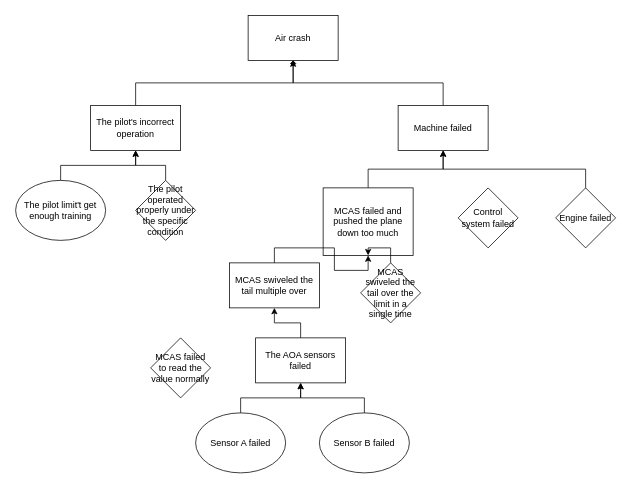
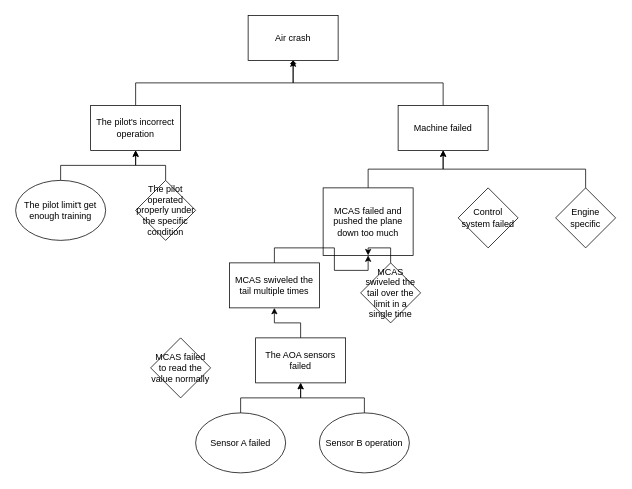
- <mxCell id="14" value="Engine failed" style="rhombus;whiteSpace=wrap;html=1;" vertex="1" parent="1"><mxGeometry x="740" y="250" width="80" height="80" as="geometry" /></mxCell>
+ <mxCell id="14" value="Engine specific" style="rhombus;whiteSpace=wrap;html=1;" vertex="1" parent="1"><mxGeometry x="740" y="250" width="80" height="80" as="geometry" /></mxCell>
- <mxCell id="17" value="MCAS swiveled the tail multiple over" style="rounded=0;whiteSpace=wrap;html=1;" vertex="1" parent="1"><mxGeometry x="305" y="350" width="120" height="60" as="geometry" /></mxCell>
+ <mxCell id="17" value="MCAS swiveled the tail multiple times" style="rounded=0;whiteSpace=wrap;html=1;" vertex="1" parent="1"><mxGeometry x="305" y="350" width="120" height="60" as="geometry" /></mxCell>
- <mxCell id="24" value="Sensor B failed" style="ellipse;whiteSpace=wrap;html=1;" vertex="1" parent="1"><mxGeometry x="425" y="550" width="120" height="80" as="geometry" /></mxCell>
+ <mxCell id="24" value="Sensor B operation" style="ellipse;whiteSpace=wrap;html=1;" vertex="1" parent="1"><mxGeometry x="425" y="550" width="120" height="80" as="geometry" /></mxCell>
